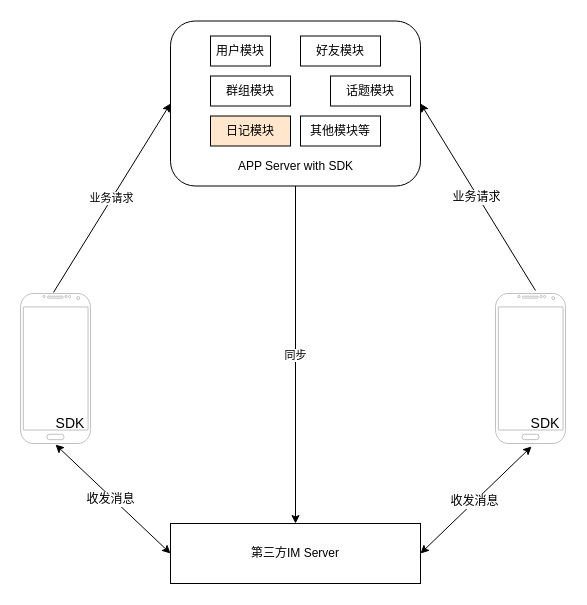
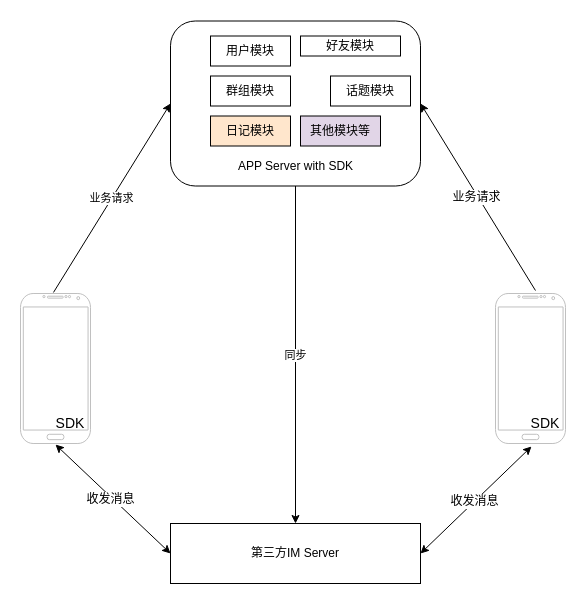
- <mxCell id="4" value="用户模块" style="rounded=1;whiteSpace=wrap;html=1;arcSize=0;" vertex="1" parent="2"><mxGeometry x="40" y="15" width="60" height="30" as="geometry" /></mxCell>
+ <mxCell id="4" value="用户模块" style="rounded=1;whiteSpace=wrap;html=1;arcSize=0;" vertex="1" parent="2"><mxGeometry x="40" y="15" width="80" height="30" as="geometry" /></mxCell>
- <mxCell id="5" value="好友模块" style="rounded=1;whiteSpace=wrap;html=1;arcSize=0;" vertex="1" parent="2"><mxGeometry x="130" y="15" width="80" height="30" as="geometry" /></mxCell>
+ <mxCell id="5" value="好友模块" style="rounded=1;whiteSpace=wrap;html=1;arcSize=0;" vertex="1" parent="2"><mxGeometry x="130" y="15" width="100" height="20" as="geometry" /></mxCell>
- <mxCell id="9" value="其他模块等" style="rounded=1;whiteSpace=wrap;html=1;arcSize=0;" vertex="1" parent="2"><mxGeometry x="130" y="95" width="80" height="30" as="geometry" /></mxCell>
+ <mxCell id="9" value="其他模块等" style="rounded=1;whiteSpace=wrap;html=1;arcSize=0;fillColor=#e1d5e7;" vertex="1" parent="2"><mxGeometry x="130" y="95" width="80" height="30" as="geometry" /></mxCell>
